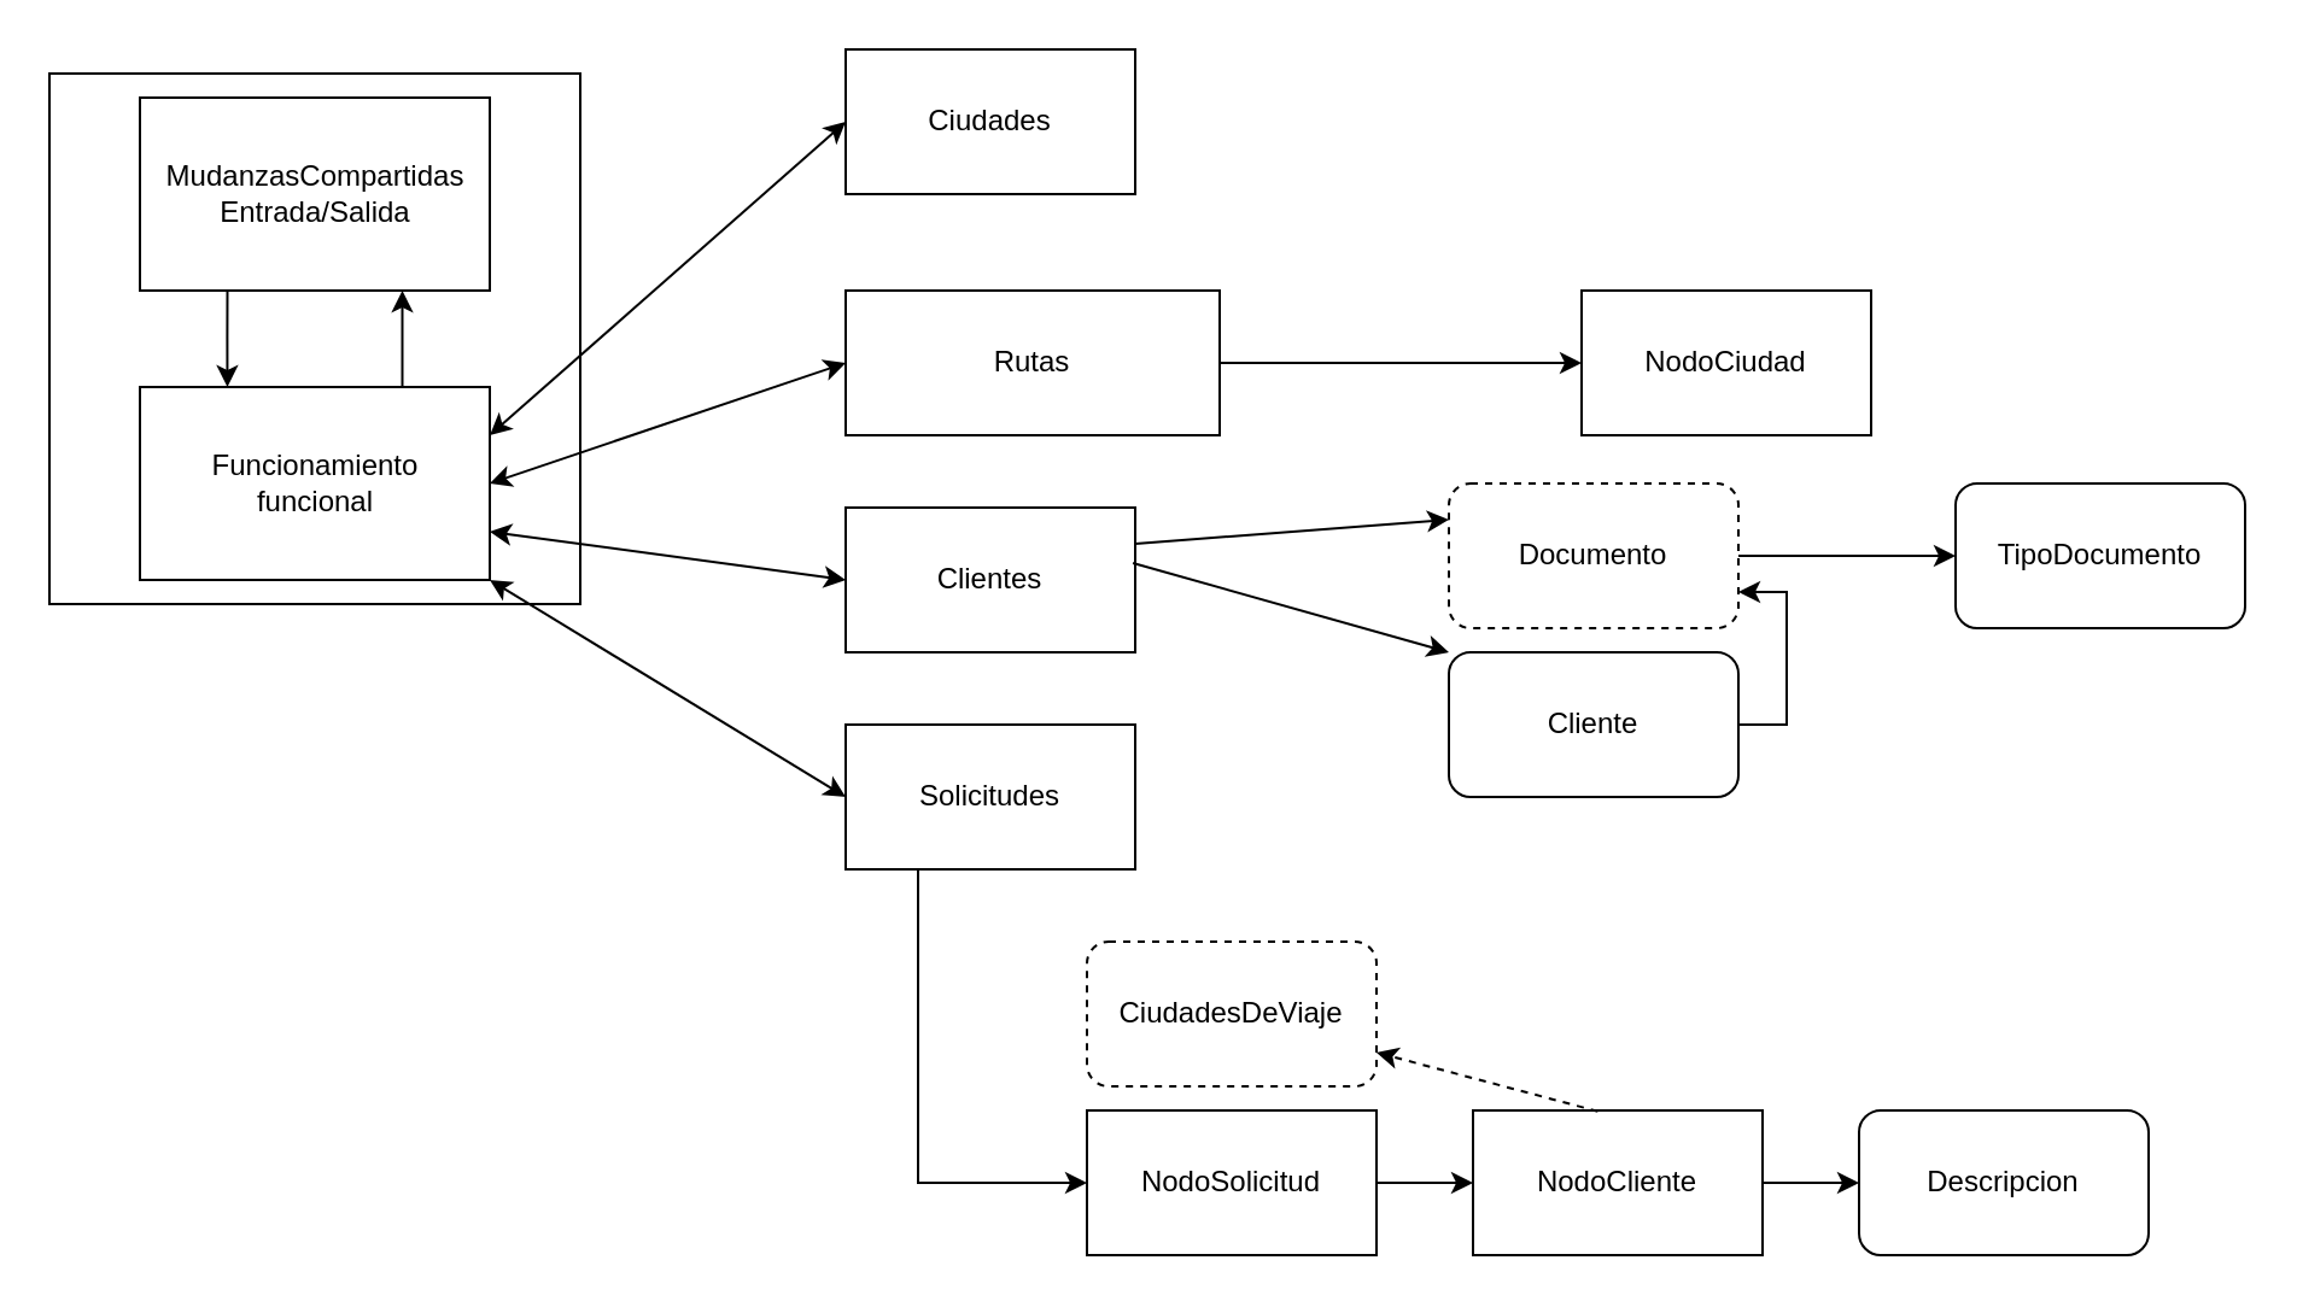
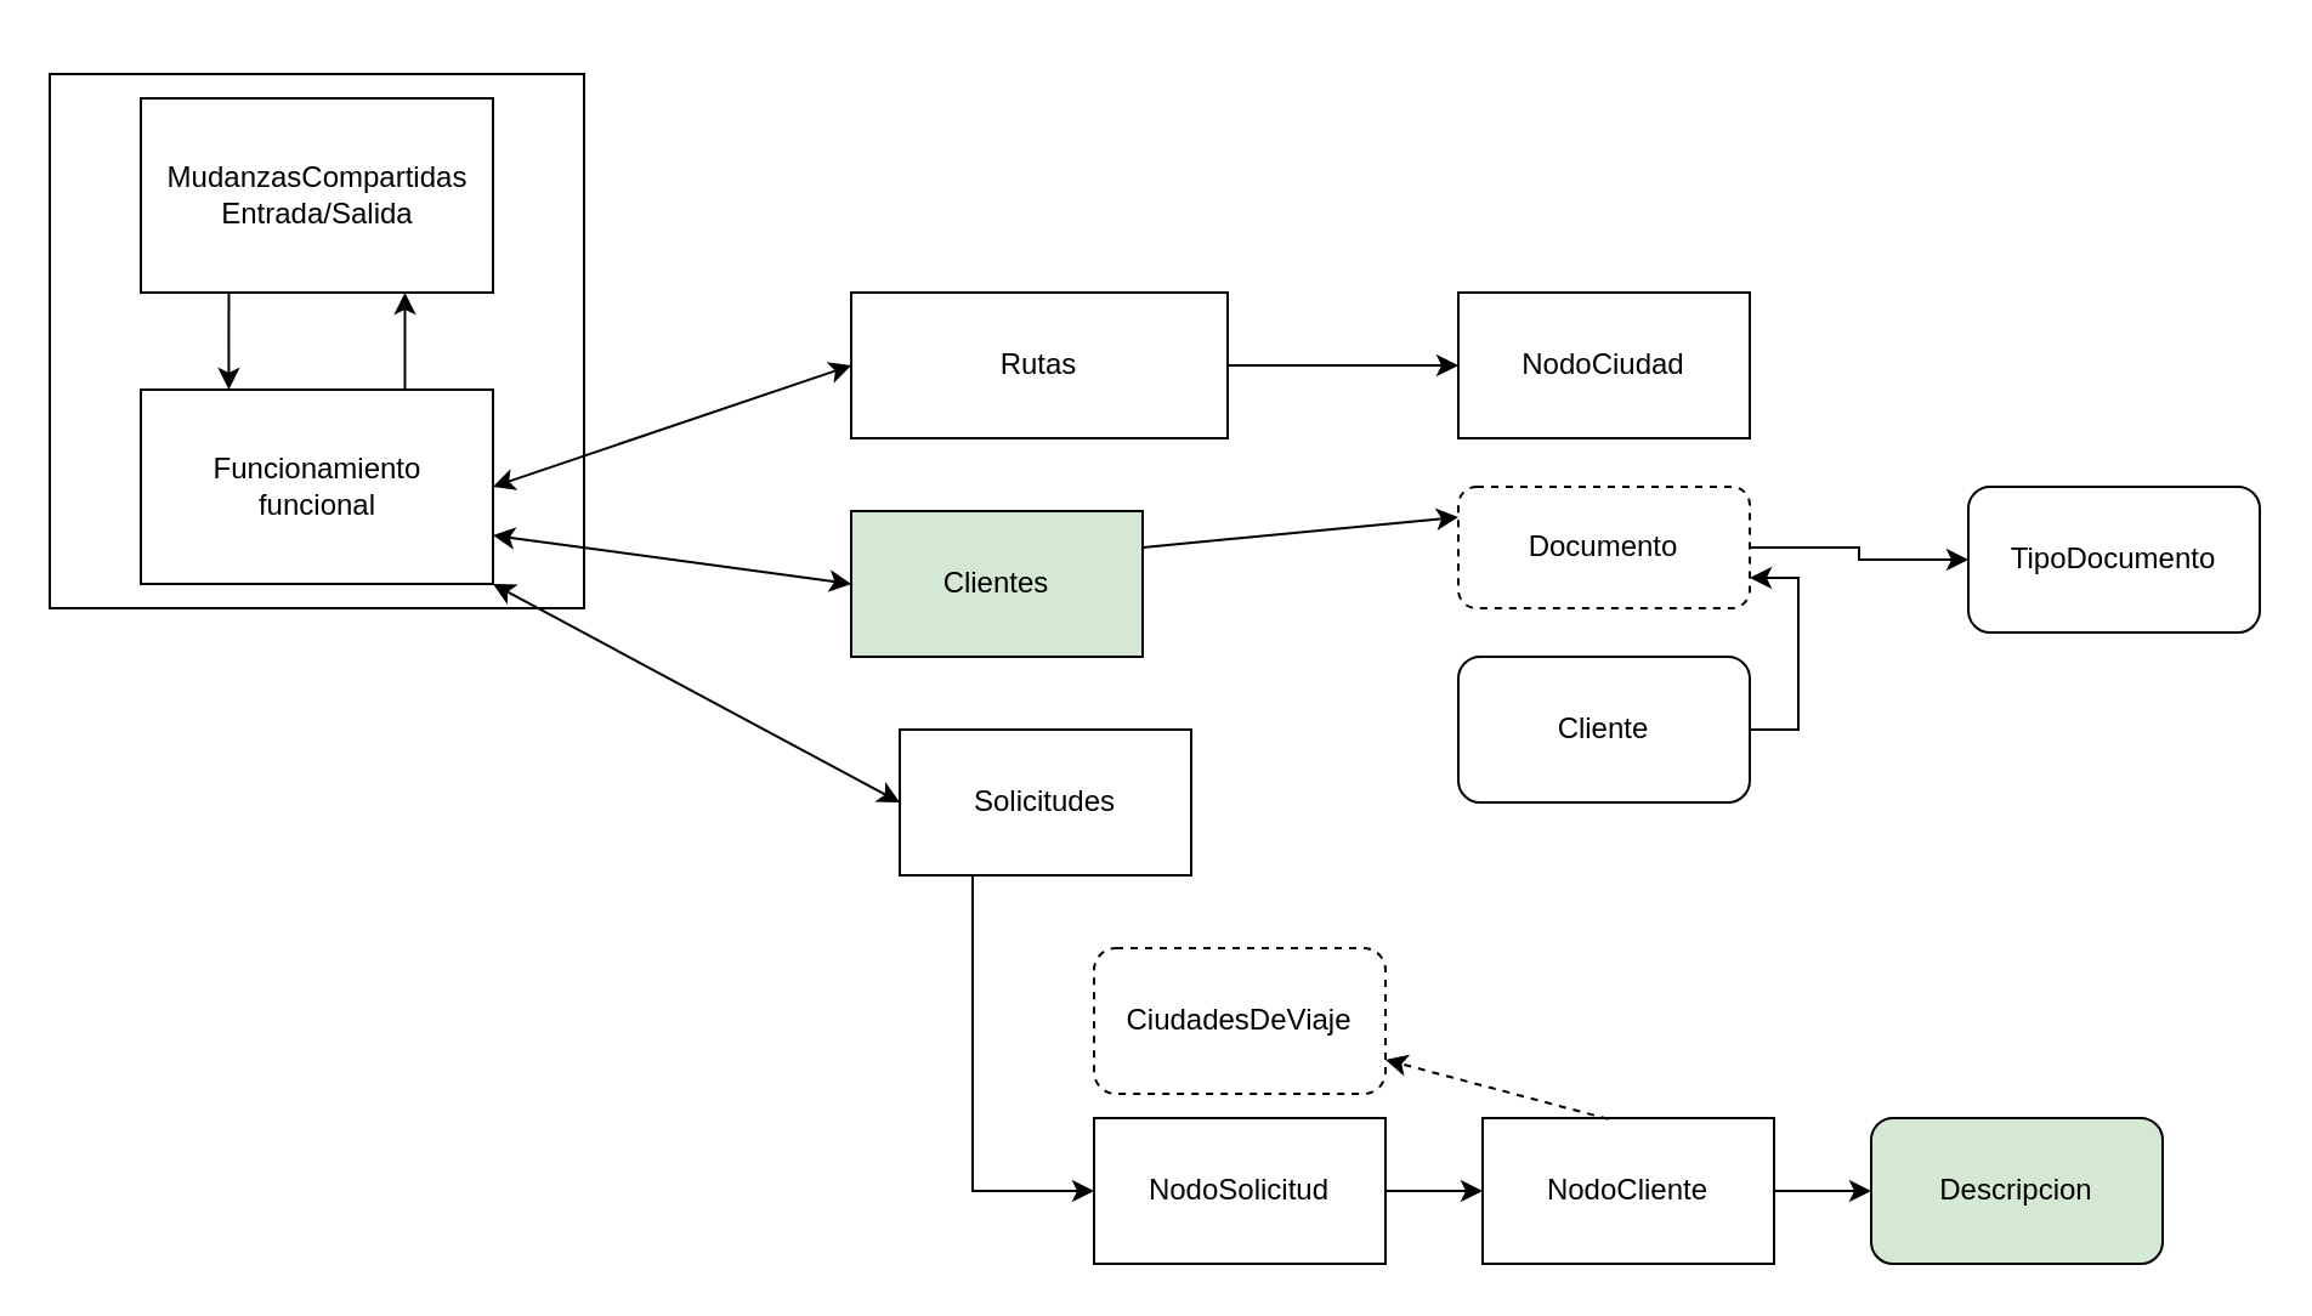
- <mxCell id="7" value="Ciudades" style="rounded=0;whiteSpace=wrap;html=1;" parent="1" vertex="1"><mxGeometry x="350" y="20" width="120" height="60" as="geometry" /></mxCell>
- <mxCell id="9" value="" style="endArrow=classic;startArrow=classic;html=1;rounded=0;exitX=1;exitY=0.25;exitDx=0;exitDy=0;entryX=0;entryY=0.5;entryDx=0;entryDy=0;" parent="1" source="5" target="7" edge="1"><mxGeometry width="50" height="50" relative="1" as="geometry"><mxPoint x="380" y="240" as="sourcePoint" /><mxPoint x="430" y="190" as="targetPoint" /></mxGeometry></mxCell>
- <mxCell id="17" value="NodoCiudad" style="rounded=0;whiteSpace=wrap;html=1;" parent="1" vertex="1"><mxGeometry x="655" y="120" width="120" height="60" as="geometry" /></mxCell>
+ <mxCell id="17" value="NodoCiudad" style="rounded=0;whiteSpace=wrap;html=1;" parent="1" vertex="1"><mxGeometry x="600" y="120" width="120" height="60" as="geometry" /></mxCell>
- <mxCell id="20" value="Documento" style="rounded=1;whiteSpace=wrap;html=1;dashed=1;" parent="1" vertex="1"><mxGeometry x="600" y="200" width="120" height="60" as="geometry" /></mxCell>
+ <mxCell id="20" value="Documento" style="rounded=1;whiteSpace=wrap;html=1;dashed=1;" parent="1" vertex="1"><mxGeometry x="600" y="200" width="120" height="50" as="geometry" /></mxCell>
- <mxCell id="11" value="Clientes" style="rounded=0;whiteSpace=wrap;html=1;" parent="1" vertex="1"><mxGeometry x="350" y="210" width="120" height="60" as="geometry" /></mxCell>
+ <mxCell id="11" value="Clientes" style="rounded=0;whiteSpace=wrap;html=1;fillColor=#d5e8d4;" parent="1" vertex="1"><mxGeometry x="350" y="210" width="120" height="60" as="geometry" /></mxCell>
- <mxCell id="23" value="" style="endArrow=classic;html=1;rounded=0;exitX=0.992;exitY=0.383;exitDx=0;exitDy=0;exitPerimeter=0;entryX=0;entryY=0;entryDx=0;entryDy=0;" parent="1" source="11" target="22" edge="1"><mxGeometry width="50" height="50" relative="1" as="geometry"><mxPoint x="420" y="240" as="sourcePoint" /><mxPoint x="470" y="190" as="targetPoint" /></mxGeometry></mxCell>
- <mxCell id="14" value="Solicitudes" style="rounded=0;whiteSpace=wrap;html=1;" parent="1" vertex="1"><mxGeometry x="350" y="300" width="120" height="60" as="geometry" /></mxCell>
+ <mxCell id="14" value="Solicitudes" style="rounded=0;whiteSpace=wrap;html=1;" parent="1" vertex="1"><mxGeometry x="370" y="300" width="120" height="60" as="geometry" /></mxCell>
- <mxCell id="30" value="Descripcion" style="rounded=1;whiteSpace=wrap;html=1;" parent="1" vertex="1"><mxGeometry x="770" y="460" width="120" height="60" as="geometry" /></mxCell>
+ <mxCell id="30" value="Descripcion" style="rounded=1;whiteSpace=wrap;html=1;fillColor=#d5e8d4;" parent="1" vertex="1"><mxGeometry x="770" y="460" width="120" height="60" as="geometry" /></mxCell>
